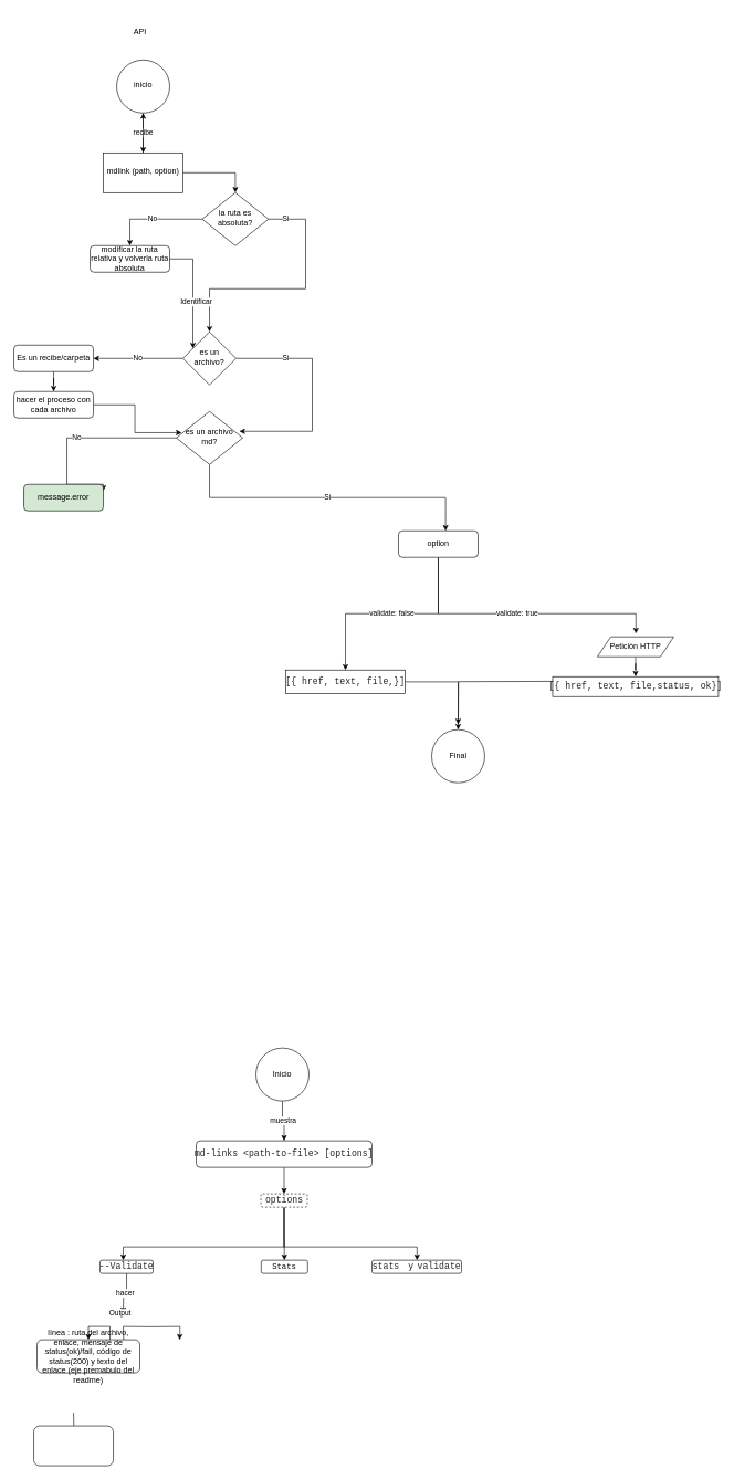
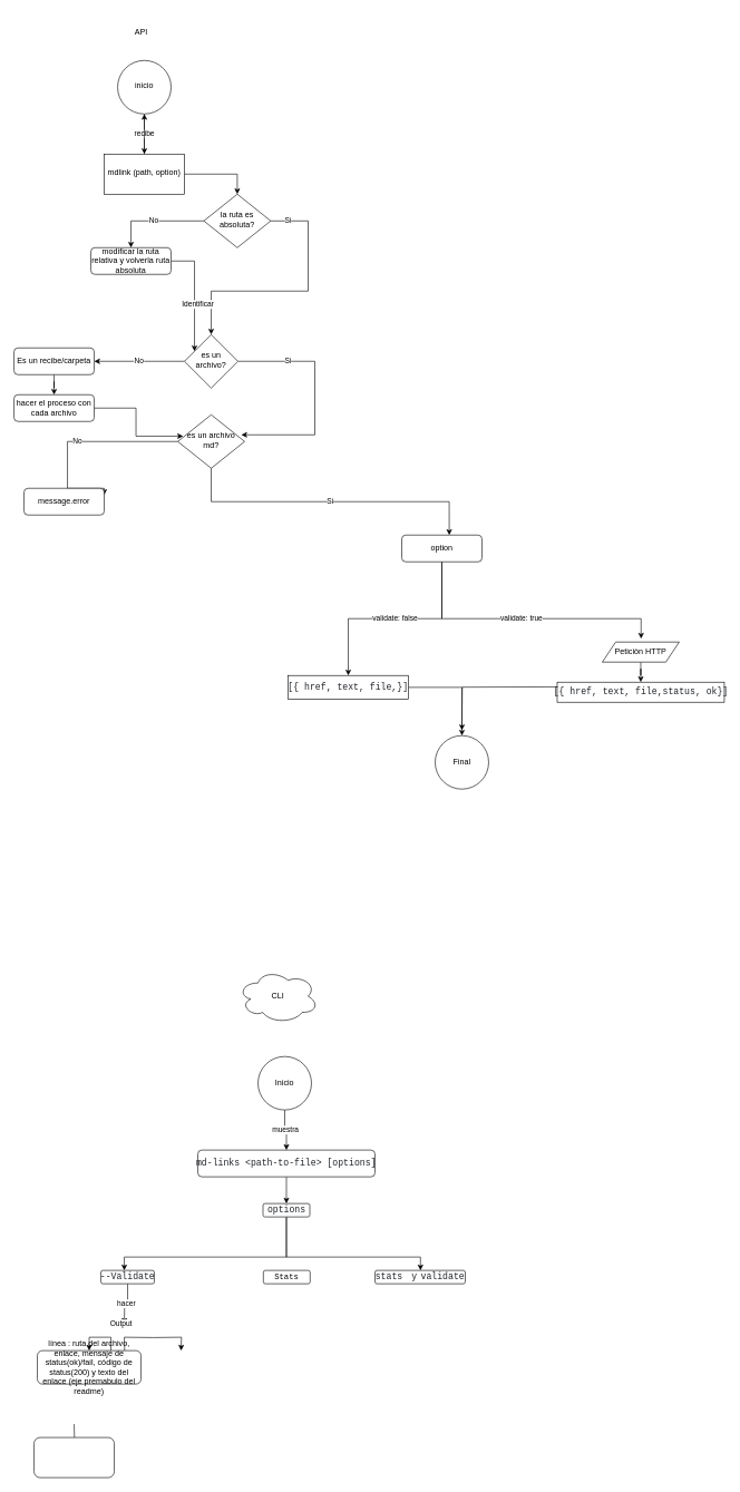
- <mxCell id="4" value="message.error" style="rounded=1;whiteSpace=wrap;html=1;fontSize=12;glass=0;strokeWidth=1;shadow=0;fillColor=#d5e8d4;" parent="1" vertex="1"><mxGeometry x="35" y="730" width="120" height="40" as="geometry" /></mxCell>
+ <mxCell id="4" value="message.error" style="rounded=1;whiteSpace=wrap;html=1;fontSize=12;glass=0;strokeWidth=1;shadow=0;" parent="1" vertex="1"><mxGeometry x="35" y="730" width="120" height="40" as="geometry" /></mxCell>
+ <mxCell id="33" value="CLI" style="ellipse;shape=cloud;whiteSpace=wrap;html=1;" vertex="1" parent="1"><mxGeometry x="355" y="1450" width="120" height="80" as="geometry" /></mxCell>
- <mxCell id="39" value="&lt;pre style=&quot;box-sizing: border-box; font-family: ui-monospace, SFMono-Regular, &amp;quot;SF Mono&amp;quot;, Menlo, Consolas, &amp;quot;Liberation Mono&amp;quot;, monospace; font-size: 13.6px; margin-top: 0px; margin-bottom: 0px; overflow-wrap: normal; padding: 16px; overflow: auto; line-height: 1.45; color: rgb(31, 35, 40); background-color: var(--color-canvas-subtle); border-radius: 6px; word-break: normal;&quot;&gt;&lt;pre style=&quot;box-sizing: border-box; font-family: ui-monospace, SFMono-Regular, &amp;quot;SF Mono&amp;quot;, Menlo, Consolas, &amp;quot;Liberation Mono&amp;quot;, monospace; font-size: 13.6px; margin-top: 0px; margin-bottom: 0px; overflow-wrap: normal; padding: 16px; overflow: auto; line-height: 1.45; background-color: var(--color-canvas-subtle); border-radius: 6px; word-break: normal;&quot;&gt;options&lt;br&gt;&lt;/pre&gt;&lt;/pre&gt;" style="rounded=1;whiteSpace=wrap;html=1;fontSize=12;glass=0;strokeWidth=1;shadow=0;align=center;dashed=1;" vertex="1" parent="1"><mxGeometry x="392.5" y="1800" width="70" height="20" as="geometry" /></mxCell>
+ <mxCell id="39" value="&lt;pre style=&quot;box-sizing: border-box; font-family: ui-monospace, SFMono-Regular, &amp;quot;SF Mono&amp;quot;, Menlo, Consolas, &amp;quot;Liberation Mono&amp;quot;, monospace; font-size: 13.6px; margin-top: 0px; margin-bottom: 0px; overflow-wrap: normal; padding: 16px; overflow: auto; line-height: 1.45; color: rgb(31, 35, 40); background-color: var(--color-canvas-subtle); border-radius: 6px; word-break: normal;&quot;&gt;&lt;pre style=&quot;box-sizing: border-box; font-family: ui-monospace, SFMono-Regular, &amp;quot;SF Mono&amp;quot;, Menlo, Consolas, &amp;quot;Liberation Mono&amp;quot;, monospace; font-size: 13.6px; margin-top: 0px; margin-bottom: 0px; overflow-wrap: normal; padding: 16px; overflow: auto; line-height: 1.45; background-color: var(--color-canvas-subtle); border-radius: 6px; word-break: normal;&quot;&gt;options&lt;br&gt;&lt;/pre&gt;&lt;/pre&gt;" style="rounded=1;whiteSpace=wrap;html=1;fontSize=12;glass=0;strokeWidth=1;shadow=0;align=center;" vertex="1" parent="1"><mxGeometry x="392.5" y="1800" width="70" height="20" as="geometry" /></mxCell>
- <mxCell id="37" style="edgeStyle=orthogonalEdgeStyle;rounded=0;orthogonalLoop=1;jettySize=auto;html=1;entryX=0.5;entryY=0;entryDx=0;entryDy=0;" edge="1" parent="1" source="39" target="42"><mxGeometry relative="1" as="geometry" /></mxCell>
